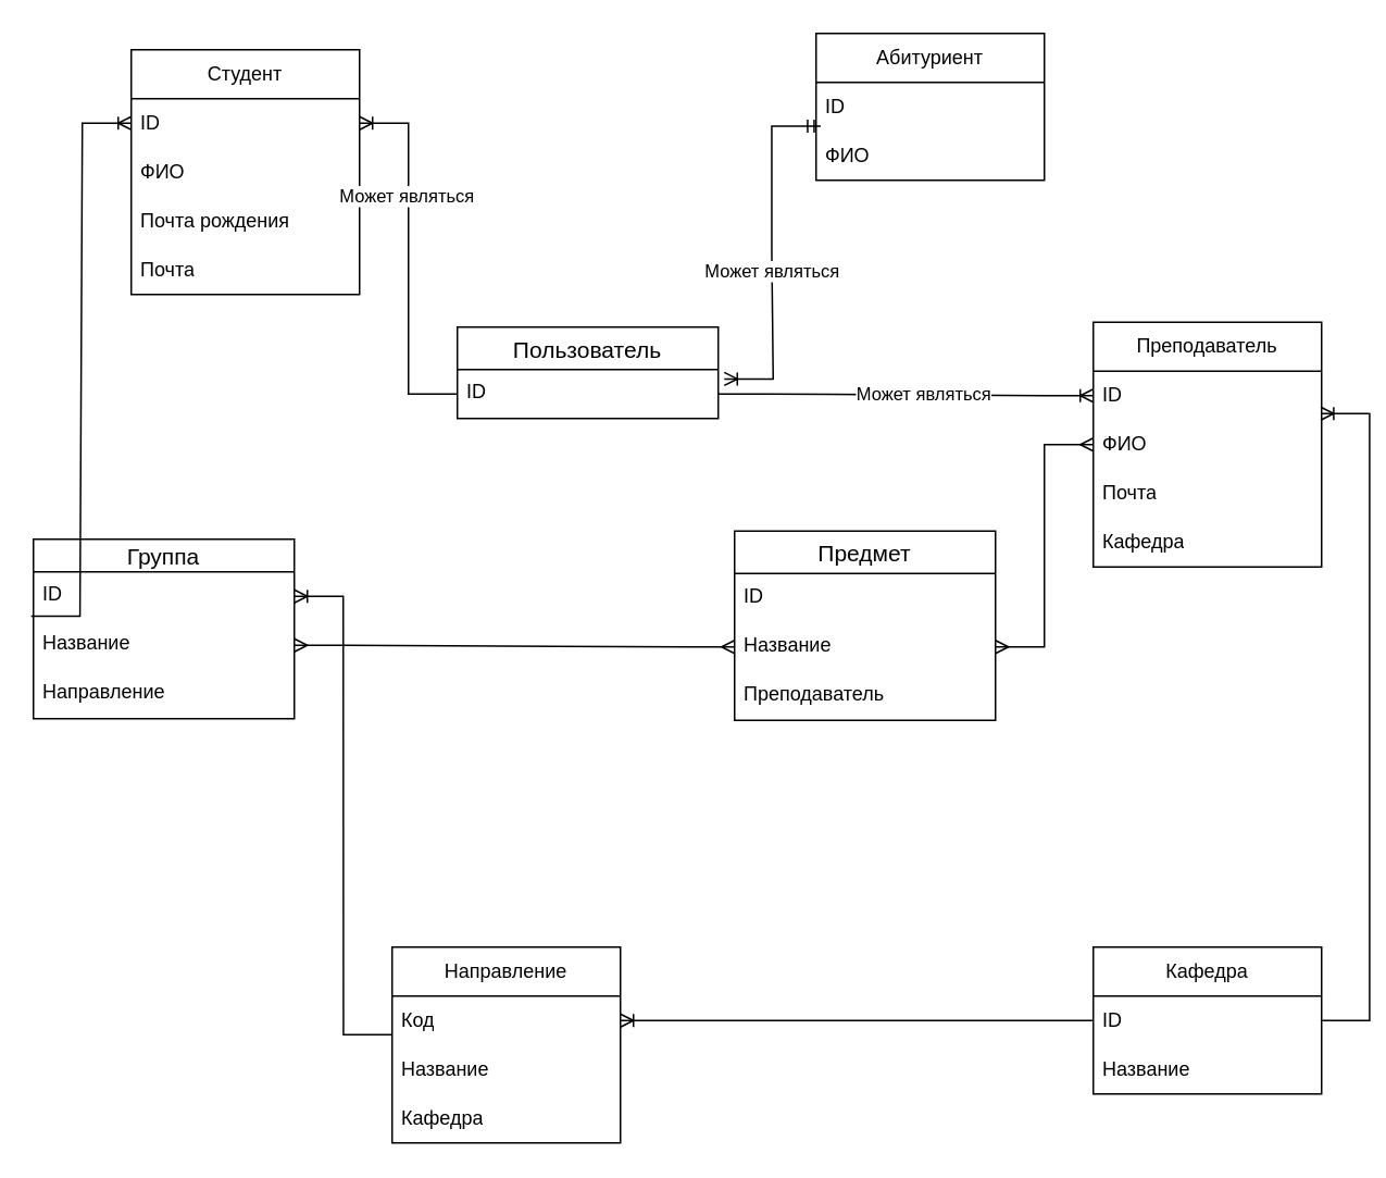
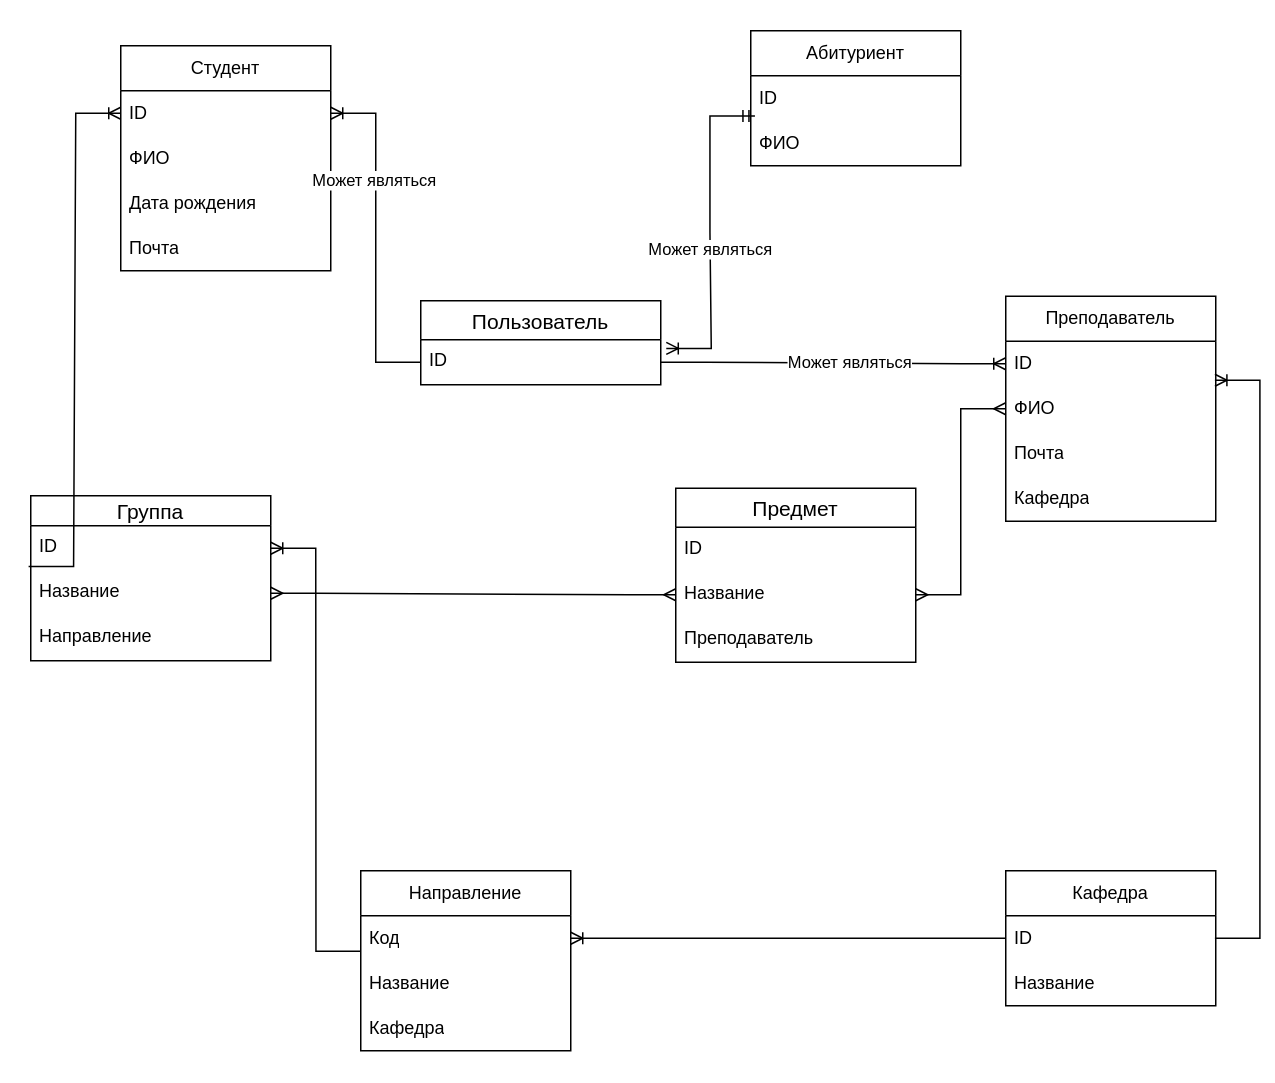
- <mxCell id="10" value="Почта рождения" style="text;strokeColor=none;fillColor=none;align=left;verticalAlign=middle;spacingLeft=4;spacingRight=4;overflow=hidden;points=[[0,0.5],[1,0.5]];portConstraint=eastwest;rotatable=0;whiteSpace=wrap;html=1;" vertex="1" parent="7"><mxGeometry y="90" width="140" height="30" as="geometry" /></mxCell>
+ <mxCell id="10" value="Дата рождения" style="text;strokeColor=none;fillColor=none;align=left;verticalAlign=middle;spacingLeft=4;spacingRight=4;overflow=hidden;points=[[0,0.5],[1,0.5]];portConstraint=eastwest;rotatable=0;whiteSpace=wrap;html=1;" vertex="1" parent="7"><mxGeometry y="90" width="140" height="30" as="geometry" /></mxCell>
